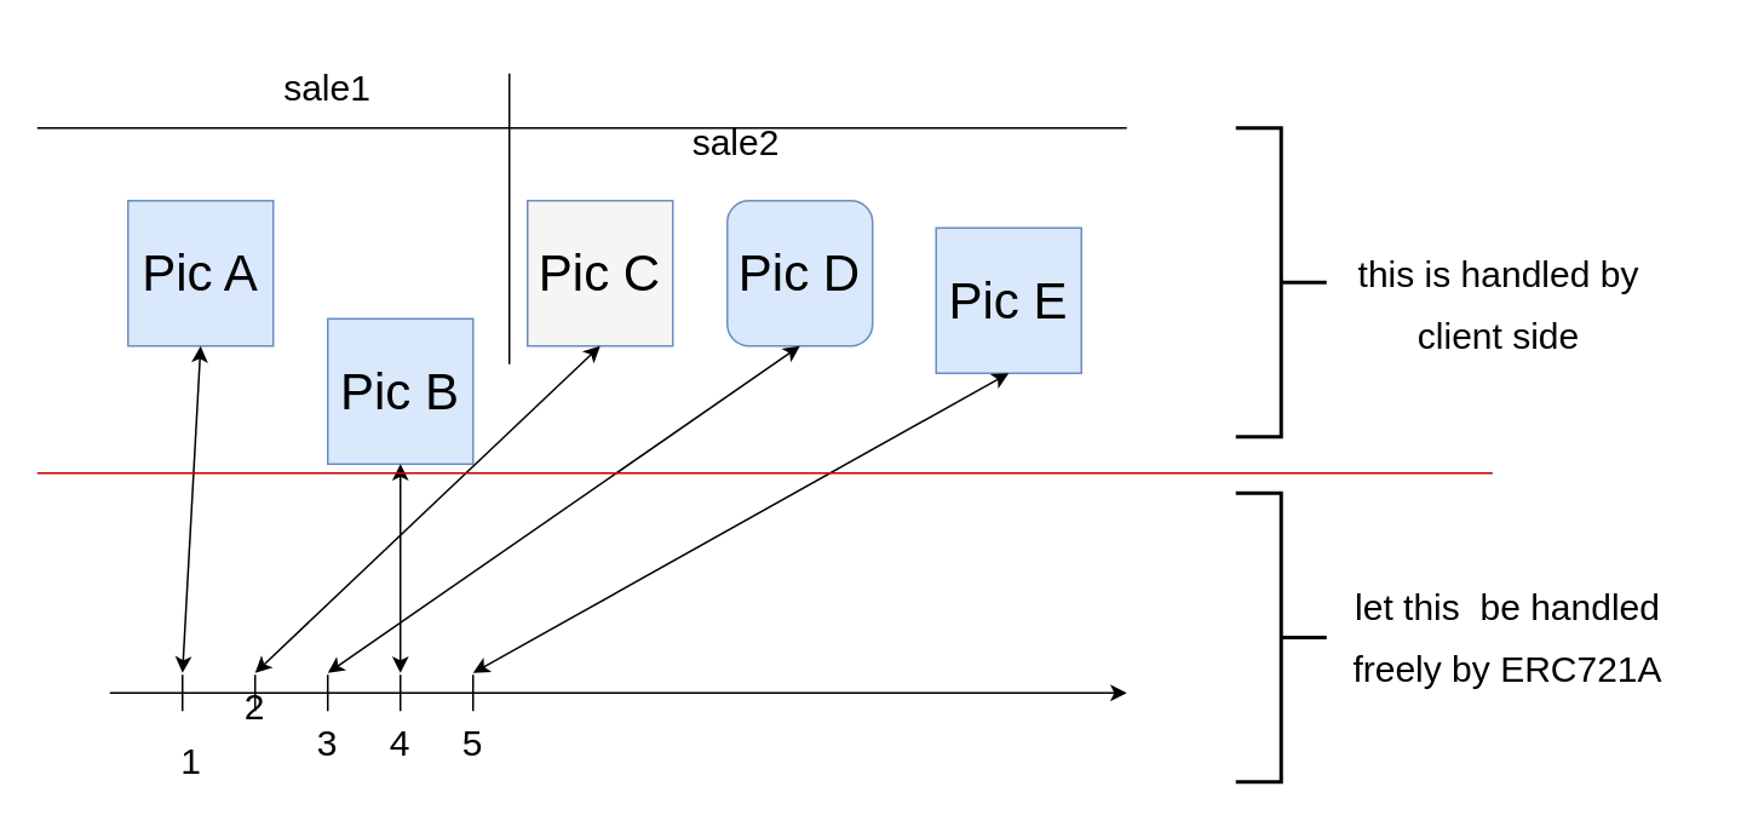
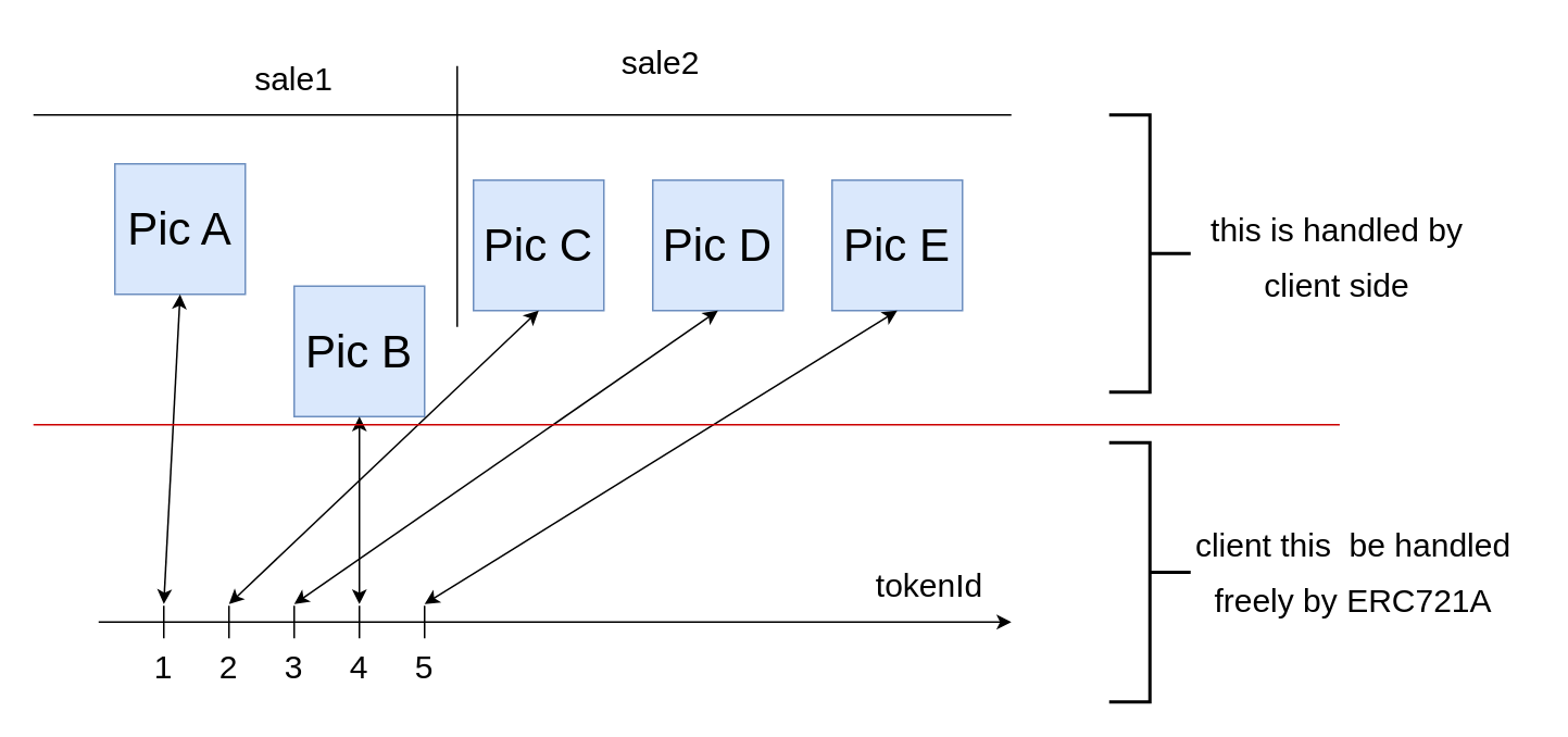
- <mxCell id="9" value="&lt;font style=&quot;font-size: 20px;&quot;&gt;sale2&lt;/font&gt;" style="text;html=1;strokeColor=none;fillColor=none;align=center;verticalAlign=middle;whiteSpace=wrap;rounded=0;fontSize=28;" vertex="1" parent="1"><mxGeometry x="375" y="60" width="60" height="30" as="geometry" /></mxCell>
+ <mxCell id="9" value="&lt;font style=&quot;font-size: 20px;&quot;&gt;sale2&lt;/font&gt;" style="text;html=1;strokeColor=none;fillColor=none;align=center;verticalAlign=middle;whiteSpace=wrap;rounded=0;fontSize=28;" vertex="1" parent="1"><mxGeometry x="375" y="20" width="60" height="30" as="geometry" /></mxCell>
- <mxCell id="2" value="Pic A" style="whiteSpace=wrap;html=1;aspect=fixed;fillColor=#dae8fc;strokeColor=#6c8ebf;fontSize=28;" vertex="1" parent="1"><mxGeometry x="70" y="110" width="80" height="80" as="geometry" /></mxCell>
+ <mxCell id="2" value="Pic A" style="whiteSpace=wrap;html=1;aspect=fixed;fillColor=#dae8fc;strokeColor=#6c8ebf;fontSize=28;" vertex="1" parent="1"><mxGeometry x="70" y="100" width="80" height="80" as="geometry" /></mxCell>
- <mxCell id="4" value="Pic C" style="whiteSpace=wrap;html=1;aspect=fixed;fillColor=#f5f5f5;strokeColor=#6c8ebf;fontSize=28;" vertex="1" parent="1"><mxGeometry x="290" y="110" width="80" height="80" as="geometry" /></mxCell>
+ <mxCell id="4" value="Pic C" style="whiteSpace=wrap;html=1;aspect=fixed;fillColor=#dae8fc;strokeColor=#6c8ebf;fontSize=28;" vertex="1" parent="1"><mxGeometry x="290" y="110" width="80" height="80" as="geometry" /></mxCell>
- <mxCell id="5" value="Pic D" style="whiteSpace=wrap;html=1;aspect=fixed;fillColor=#dae8fc;strokeColor=#6c8ebf;fontSize=28;rounded=1;" vertex="1" parent="1"><mxGeometry x="400" y="110" width="80" height="80" as="geometry" /></mxCell>
+ <mxCell id="5" value="Pic D" style="whiteSpace=wrap;html=1;aspect=fixed;fillColor=#dae8fc;strokeColor=#6c8ebf;fontSize=28;" vertex="1" parent="1"><mxGeometry x="400" y="110" width="80" height="80" as="geometry" /></mxCell>
- <mxCell id="6" value="Pic E" style="whiteSpace=wrap;html=1;aspect=fixed;fillColor=#dae8fc;strokeColor=#6c8ebf;fontSize=28;" vertex="1" parent="1"><mxGeometry x="515" y="125" width="80" height="80" as="geometry" /></mxCell>
+ <mxCell id="6" value="Pic E" style="whiteSpace=wrap;html=1;aspect=fixed;fillColor=#dae8fc;strokeColor=#6c8ebf;fontSize=28;" vertex="1" parent="1"><mxGeometry x="510" y="110" width="80" height="80" as="geometry" /></mxCell>
- <mxCell id="32" value="&lt;span style=&quot;font-size: 20px;&quot;&gt;this is handled by client side&lt;/span&gt;" style="text;html=1;strokeColor=none;fillColor=none;align=center;verticalAlign=middle;whiteSpace=wrap;rounded=0;fontSize=28;" vertex="1" parent="1"><mxGeometry x="745" y="139.31" width="160" height="51.37" as="geometry" /></mxCell>
+ <mxCell id="32" value="&lt;span style=&quot;font-size: 20px;&quot;&gt;this is handled by client side&lt;/span&gt;" style="text;html=1;strokeColor=none;fillColor=none;align=center;verticalAlign=middle;whiteSpace=wrap;rounded=0;fontSize=28;" vertex="1" parent="1"><mxGeometry x="740" y="129.31" width="160" height="51.37" as="geometry" /></mxCell>
- <mxCell id="31" value="&lt;span style=&quot;font-size: 20px;&quot;&gt;let this &amp;nbsp;be handled freely by ERC721A&lt;/span&gt;" style="text;html=1;strokeColor=none;fillColor=none;align=center;verticalAlign=middle;whiteSpace=wrap;rounded=0;fontSize=28;" vertex="1" parent="1"><mxGeometry x="720" y="305.5" width="220" height="85.5" as="geometry" /></mxCell>
+ <mxCell id="31" value="&lt;span style=&quot;font-size: 20px;&quot;&gt;client this &amp;nbsp;be handled freely by ERC721A&lt;/span&gt;" style="text;html=1;strokeColor=none;fillColor=none;align=center;verticalAlign=middle;whiteSpace=wrap;rounded=0;fontSize=28;" vertex="1" parent="1"><mxGeometry x="720" y="305.5" width="220" height="85.5" as="geometry" /></mxCell>
+ <mxCell id="12" value="&lt;span style=&quot;font-size: 20px;&quot;&gt;tokenId&lt;/span&gt;" style="text;html=1;strokeColor=none;fillColor=none;align=center;verticalAlign=middle;whiteSpace=wrap;rounded=0;fontSize=28;" vertex="1" parent="1"><mxGeometry x="540" y="341" width="60" height="30" as="geometry" /></mxCell>
- <mxCell id="19" value="&lt;font style=&quot;font-size: 20px;&quot;&gt;2&lt;/font&gt;" style="text;html=1;strokeColor=none;fillColor=none;align=center;verticalAlign=middle;whiteSpace=wrap;rounded=0;fontSize=28;" vertex="1" parent="1"><mxGeometry x="130" y="371" width="20" height="30" as="geometry" /></mxCell>
+ <mxCell id="19" value="&lt;font style=&quot;font-size: 20px;&quot;&gt;2&lt;/font&gt;" style="text;html=1;strokeColor=none;fillColor=none;align=center;verticalAlign=middle;whiteSpace=wrap;rounded=0;fontSize=28;" vertex="1" parent="1"><mxGeometry x="130" y="391" width="20" height="30" as="geometry" /></mxCell>
- <mxCell id="18" value="&lt;font style=&quot;font-size: 20px;&quot;&gt;1&lt;/font&gt;" style="text;html=1;strokeColor=none;fillColor=none;align=center;verticalAlign=middle;whiteSpace=wrap;rounded=0;fontSize=28;" vertex="1" parent="1"><mxGeometry x="95" y="401" width="20" height="30" as="geometry" /></mxCell>
+ <mxCell id="18" value="&lt;font style=&quot;font-size: 20px;&quot;&gt;1&lt;/font&gt;" style="text;html=1;strokeColor=none;fillColor=none;align=center;verticalAlign=middle;whiteSpace=wrap;rounded=0;fontSize=28;" vertex="1" parent="1"><mxGeometry x="90" y="391" width="20" height="30" as="geometry" /></mxCell>
